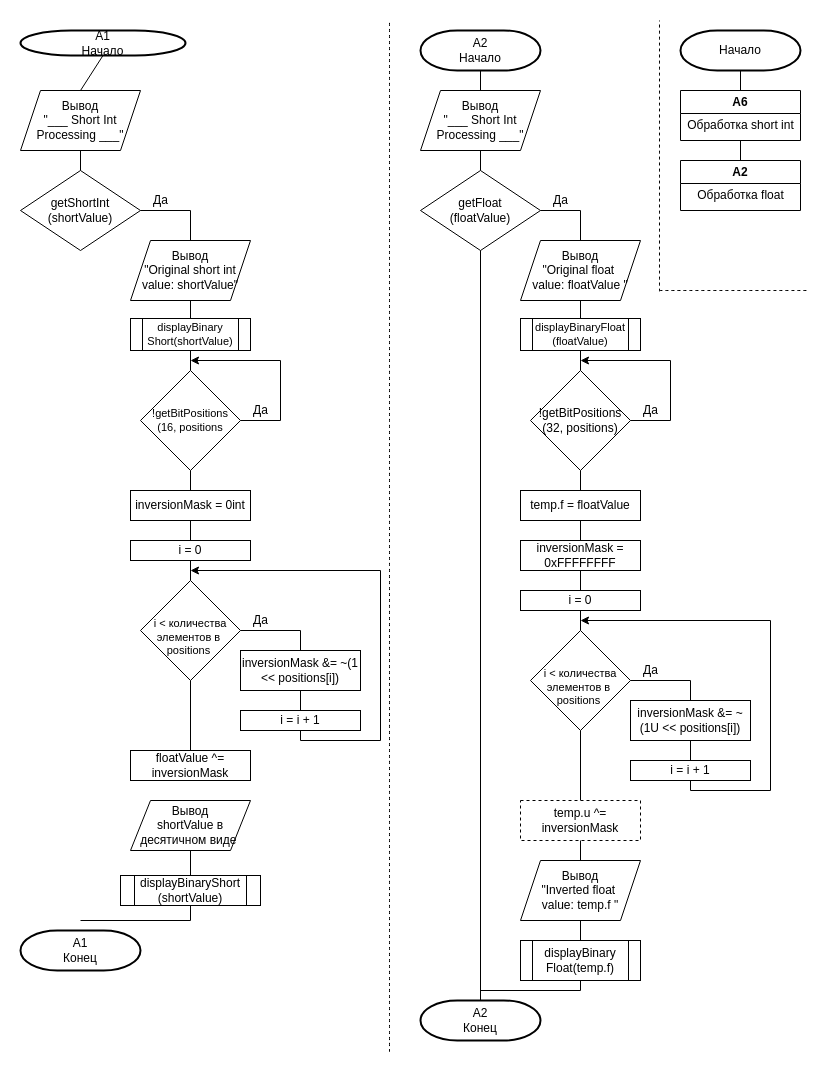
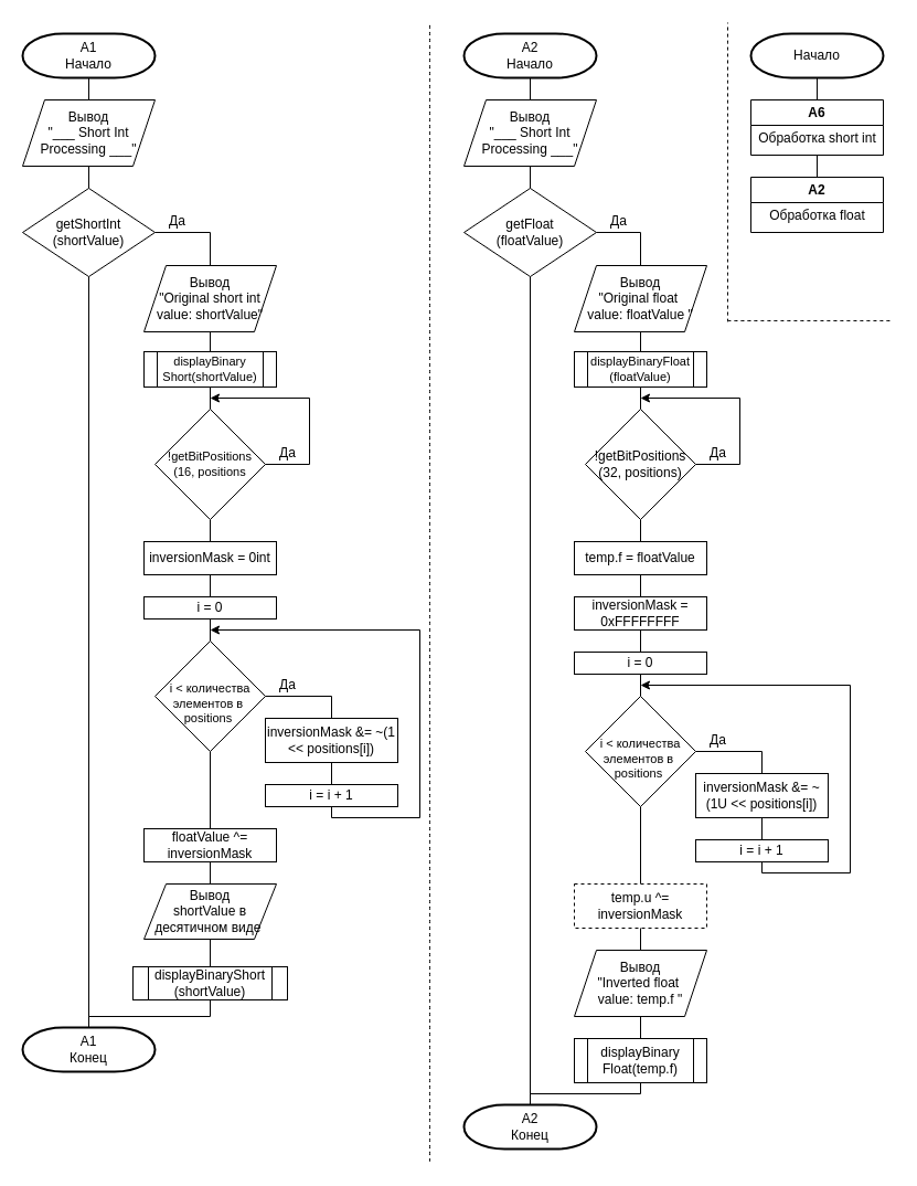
- <mxCell id="77" value="&lt;div&gt;A1&lt;/div&gt;Начало" style="strokeWidth=2;html=1;shape=mxgraph.flowchart.terminator;whiteSpace=wrap;" vertex="1" parent="1"><mxGeometry x="20" y="30" width="165" height="25" as="geometry" /></mxCell>
+ <mxCell id="77" value="&lt;div&gt;A1&lt;/div&gt;Начало" style="strokeWidth=2;html=1;shape=mxgraph.flowchart.terminator;whiteSpace=wrap;" vertex="1" parent="1"><mxGeometry x="20" y="30" width="120" height="40" as="geometry" /></mxCell>
+ <mxCell id="34" value="" style="endArrow=none;html=1;rounded=0;entryX=0.5;entryY=1;entryDx=0;entryDy=0;exitX=0.5;exitY=0;exitDx=0;exitDy=0;exitPerimeter=0;" edge="1" parent="1" source="78" target="4"><mxGeometry width="50" height="50" relative="1" as="geometry"><mxPoint x="80" y="930" as="sourcePoint" /><mxPoint x="140" y="530" as="targetPoint" /></mxGeometry></mxCell>
+ <mxCell id="30" value="" style="endArrow=none;html=1;rounded=0;exitX=0.5;exitY=1;exitDx=0;exitDy=0;entryX=0.5;entryY=0;entryDx=0;entryDy=0;" edge="1" parent="1" source="28" target="29"><mxGeometry width="50" height="50" relative="1" as="geometry"><mxPoint x="190" y="1000" as="sourcePoint" /><mxPoint x="300" y="840" as="targetPoint" /></mxGeometry></mxCell>
